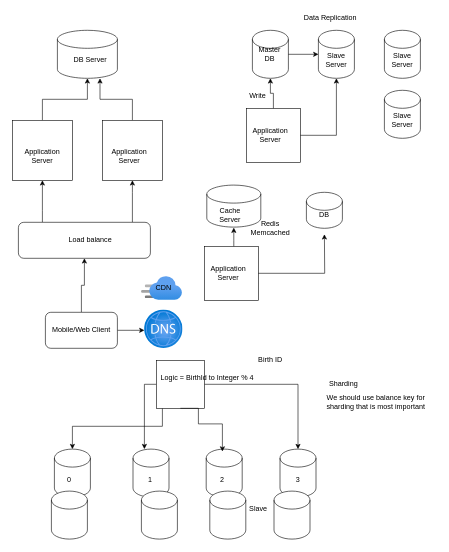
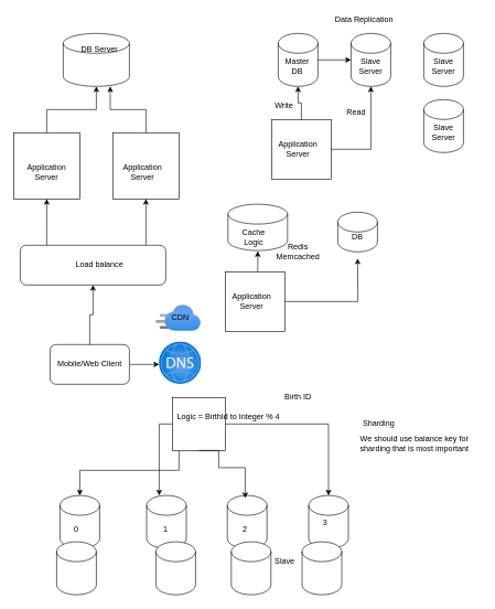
- <mxCell id="43" value="Master DB" style="text;html=1;strokeColor=none;fillColor=none;align=center;verticalAlign=middle;whiteSpace=wrap;rounded=0;" parent="32" vertex="1"><mxGeometry x="20" y="30" width="40" height="20" as="geometry" /></mxCell>
+ <mxCell id="43" value="Master DB" style="text;html=1;strokeColor=none;fillColor=none;align=center;verticalAlign=middle;whiteSpace=wrap;rounded=0;" parent="32" vertex="1"><mxGeometry x="20" y="40" width="40" height="20" as="geometry" /></mxCell>
- <mxCell id="18" value="DB Server" style="text;html=1;strokeColor=none;fillColor=none;align=center;verticalAlign=middle;whiteSpace=wrap;rounded=0;" parent="1" vertex="1"><mxGeometry x="110" y="90" width="80" height="20" as="geometry" /></mxCell>
+ <mxCell id="18" value="DB Server" style="text;html=1;strokeColor=none;fillColor=none;align=center;verticalAlign=middle;whiteSpace=wrap;rounded=0;" parent="1" vertex="1"><mxGeometry x="110" y="65" width="80" height="20" as="geometry" /></mxCell>
+ <mxCell id="48" value="Read" style="text;html=1;strokeColor=none;fillColor=none;align=center;verticalAlign=middle;whiteSpace=wrap;rounded=0;" parent="32" vertex="1"><mxGeometry x="109" y="110" width="40" height="20" as="geometry" /></mxCell>
- <mxCell id="31" value="Cache Server" style="text;html=1;strokeColor=none;fillColor=none;align=center;verticalAlign=middle;whiteSpace=wrap;rounded=0;" parent="28" vertex="1"><mxGeometry y="36" width="48" height="15" as="geometry" /></mxCell>
+ <mxCell id="31" value="Cache Logic" style="text;html=1;strokeColor=none;fillColor=none;align=center;verticalAlign=middle;whiteSpace=wrap;rounded=0;" parent="28" vertex="1"><mxGeometry y="36" width="48" height="15" as="geometry" /></mxCell>
- <mxCell id="65" value="3" style="text;html=1;strokeColor=none;fillColor=none;align=center;verticalAlign=middle;whiteSpace=wrap;rounded=0;" parent="1" vertex="1"><mxGeometry x="476" y="790" width="40" height="20" as="geometry" /></mxCell>
+ <mxCell id="65" value="3" style="text;html=1;strokeColor=none;fillColor=none;align=center;verticalAlign=middle;whiteSpace=wrap;rounded=0;" parent="1" vertex="1"><mxGeometry x="471" y="780" width="40" height="20" as="geometry" /></mxCell>
